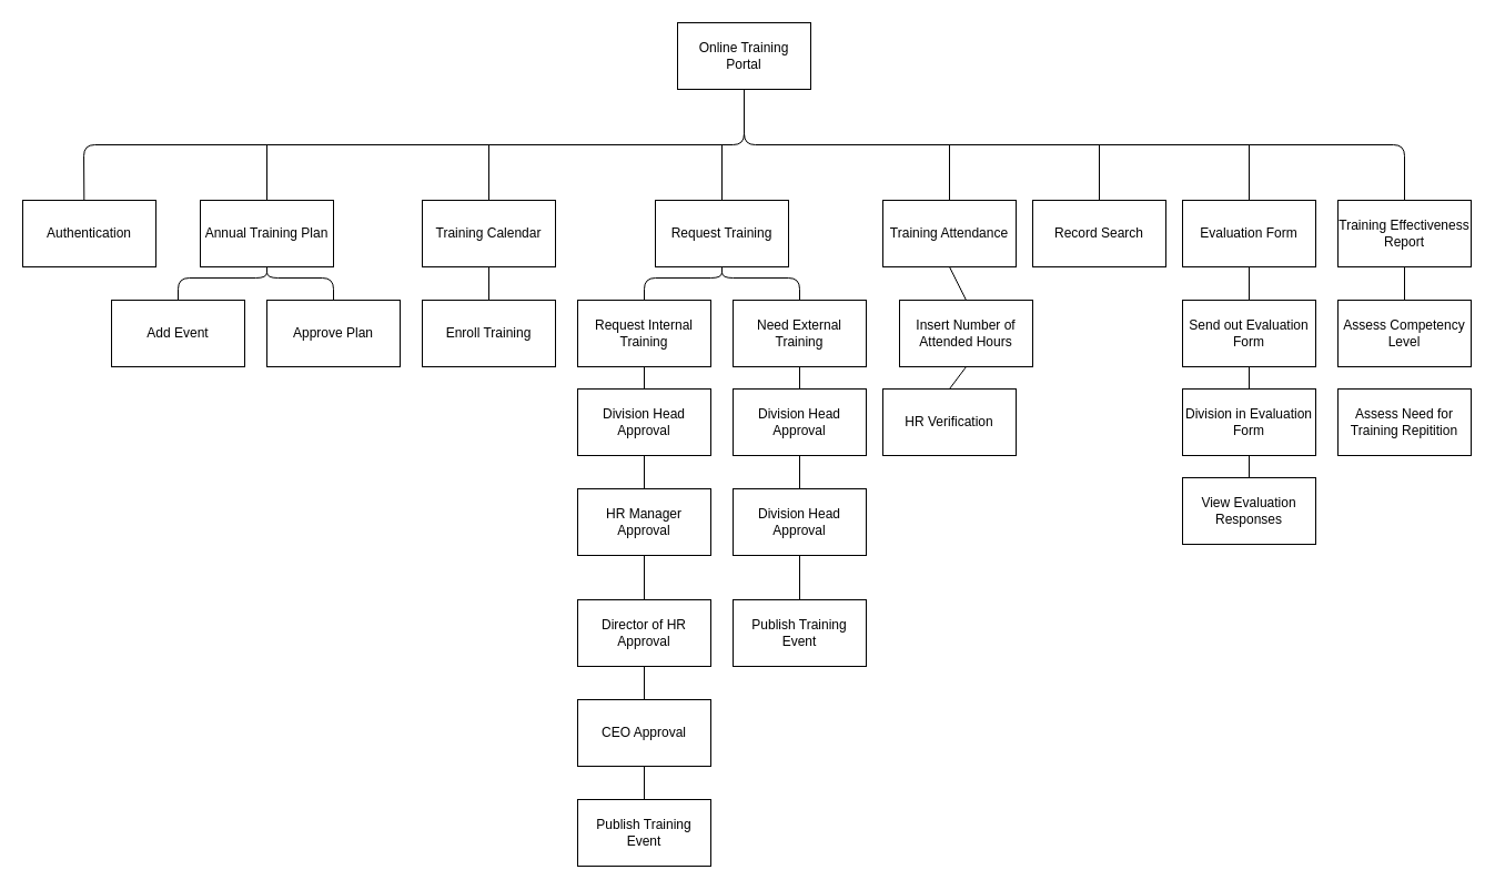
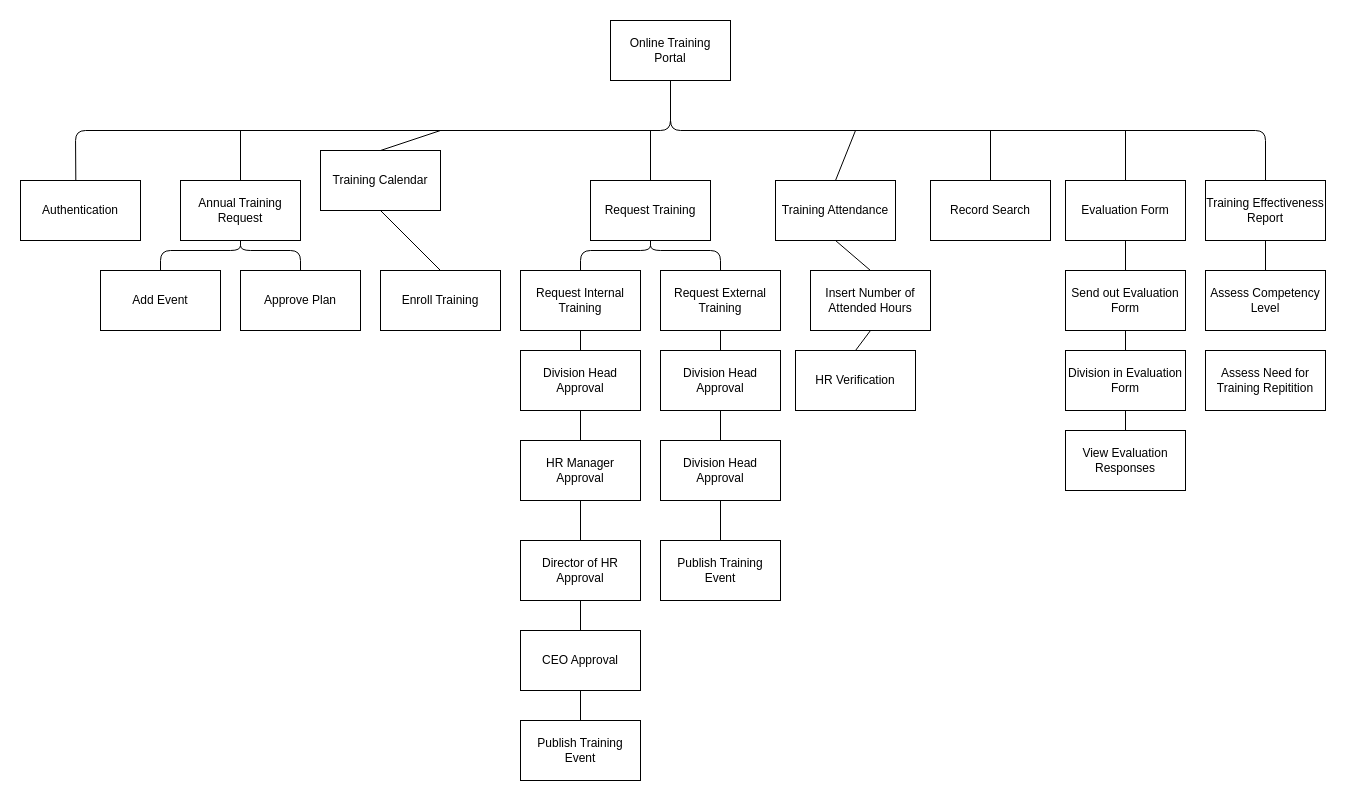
- <mxCell id="7" value="Annual Training Plan" style="rounded=0;whiteSpace=wrap;html=1;" vertex="1" parent="1"><mxGeometry x="180" y="180" width="120" height="60" as="geometry" /></mxCell>
+ <mxCell id="7" value="Annual Training Request" style="rounded=0;whiteSpace=wrap;html=1;" vertex="1" parent="1"><mxGeometry x="180" y="180" width="120" height="60" as="geometry" /></mxCell>
- <mxCell id="8" value="Training Calendar" style="rounded=0;whiteSpace=wrap;html=1;" vertex="1" parent="1"><mxGeometry x="380" y="180" width="120" height="60" as="geometry" /></mxCell>
+ <mxCell id="8" value="Training Calendar" style="rounded=0;whiteSpace=wrap;html=1;" vertex="1" parent="1"><mxGeometry x="320" y="150" width="120" height="60" as="geometry" /></mxCell>
- <mxCell id="9" value="Training Attendance" style="rounded=0;whiteSpace=wrap;html=1;" vertex="1" parent="1"><mxGeometry x="795" y="180" width="120" height="60" as="geometry" /></mxCell>
+ <mxCell id="9" value="Training Attendance" style="rounded=0;whiteSpace=wrap;html=1;" vertex="1" parent="1"><mxGeometry x="775" y="180" width="120" height="60" as="geometry" /></mxCell>
- <mxCell id="23" value="Need External Training" style="rounded=0;whiteSpace=wrap;html=1;" vertex="1" parent="1"><mxGeometry x="660" y="270" width="120" height="60" as="geometry" /></mxCell>
+ <mxCell id="23" value="Request External Training" style="rounded=0;whiteSpace=wrap;html=1;" vertex="1" parent="1"><mxGeometry x="660" y="270" width="120" height="60" as="geometry" /></mxCell>
